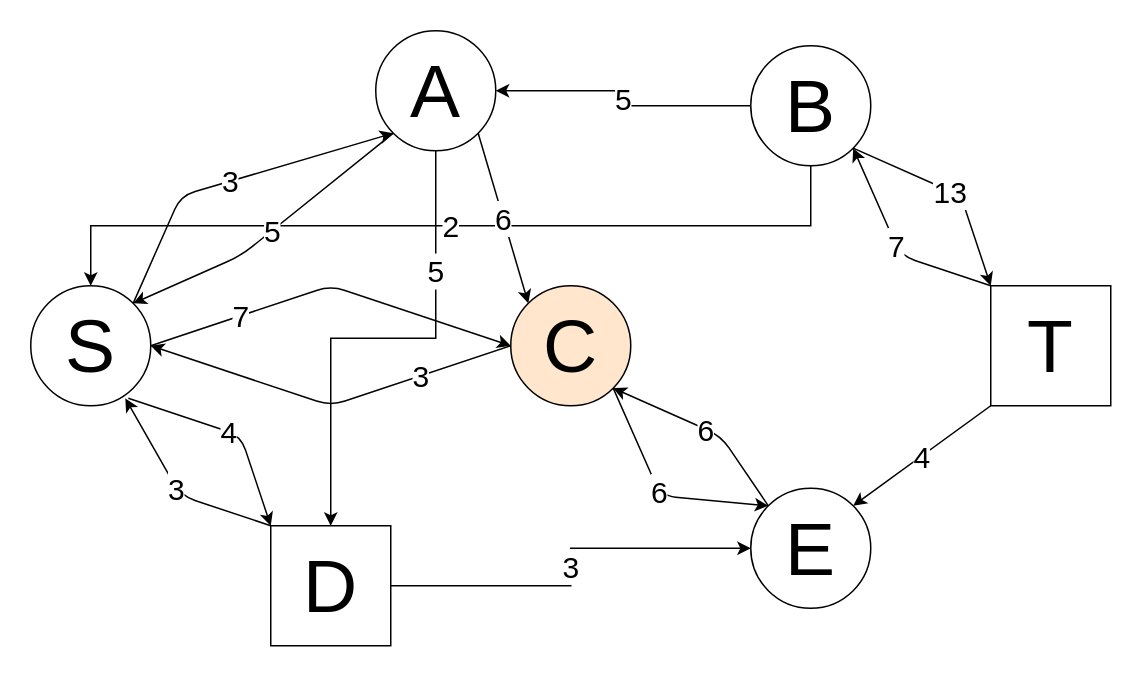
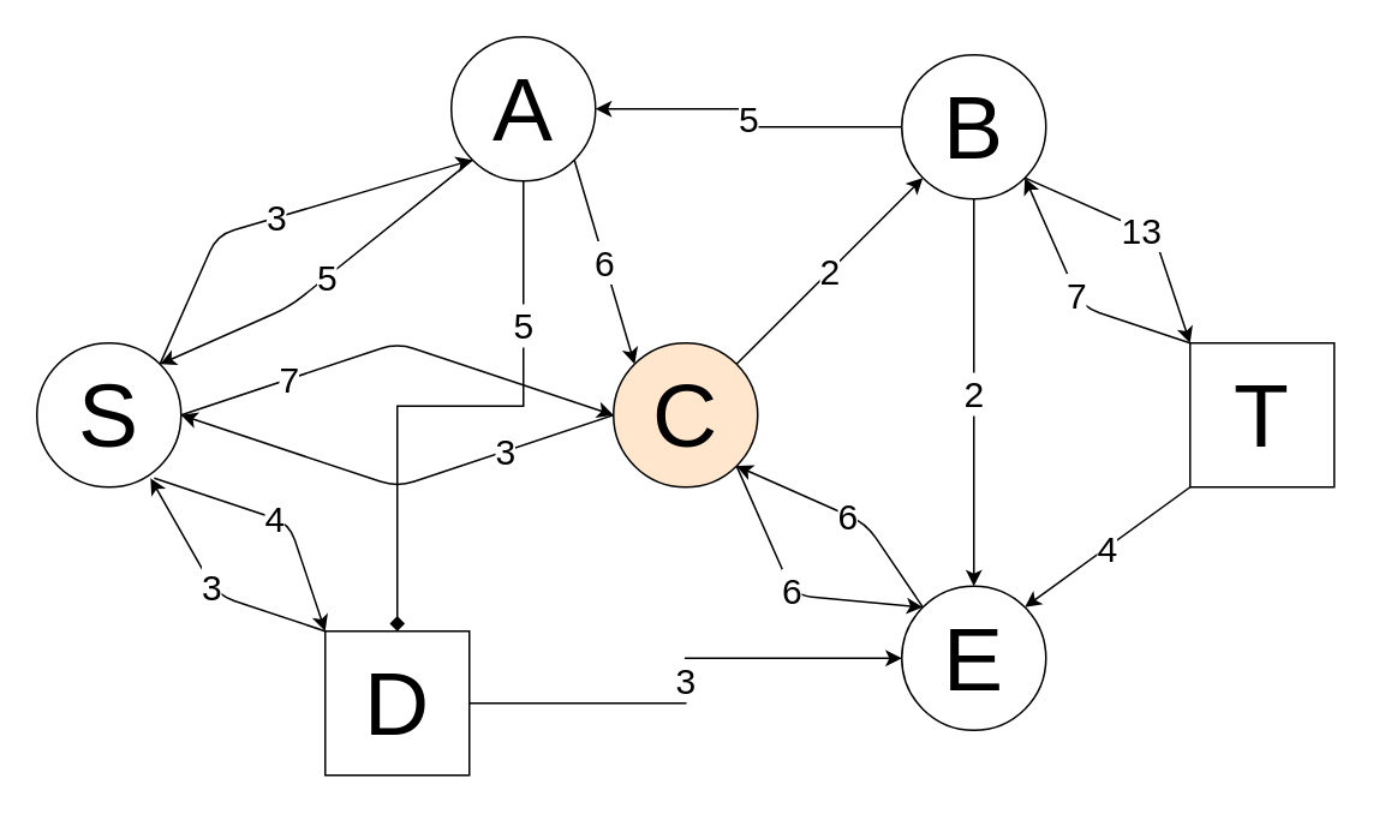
- <mxCell id="10" value="&lt;font style=&quot;font-size: 20px&quot;&gt;2&lt;/font&gt;" style="edgeStyle=orthogonalEdgeStyle;rounded=0;orthogonalLoop=1;jettySize=auto;html=1;exitX=0.5;exitY=1;exitDx=0;exitDy=0;" parent="1" source="8" target="2" edge="1"><mxGeometry relative="1" as="geometry"><mxPoint x="490" y="260" as="sourcePoint" /></mxGeometry></mxCell>
+ <mxCell id="10" value="&lt;font style=&quot;font-size: 20px&quot;&gt;2&lt;/font&gt;" style="edgeStyle=orthogonalEdgeStyle;rounded=0;orthogonalLoop=1;jettySize=auto;html=1;entryX=0.5;entryY=0;entryDx=0;entryDy=0;exitX=0.5;exitY=1;exitDx=0;exitDy=0;" parent="1" source="8" target="11" edge="1"><mxGeometry relative="1" as="geometry"><mxPoint x="490" y="260" as="sourcePoint" /></mxGeometry></mxCell>
+ <mxCell id="18" value="&lt;font style=&quot;font-size: 20px&quot;&gt;2&lt;/font&gt;" style="endArrow=classic;html=1;exitX=1;exitY=0;exitDx=0;exitDy=0;entryX=0;entryY=1;entryDx=0;entryDy=0;" parent="1" source="12" target="8" edge="1"><mxGeometry width="50" height="50" relative="1" as="geometry"><mxPoint x="430" y="150" as="sourcePoint" /><mxPoint x="480" y="100" as="targetPoint" /></mxGeometry></mxCell>
- <mxCell id="4" value="&lt;font style=&quot;font-size: 20px&quot;&gt;5&lt;/font&gt;" style="edgeStyle=orthogonalEdgeStyle;rounded=0;orthogonalLoop=1;jettySize=auto;html=1;entryX=0.5;entryY=0;entryDx=0;entryDy=0;" parent="1" source="5" target="7" edge="1"><mxGeometry x="-0.5" relative="1" as="geometry"><mxPoint as="offset" /></mxGeometry></mxCell>
+ <mxCell id="4" value="&lt;font style=&quot;font-size: 20px&quot;&gt;5&lt;/font&gt;" style="edgeStyle=orthogonalEdgeStyle;rounded=0;orthogonalLoop=1;jettySize=auto;html=1;entryX=0.5;entryY=0;entryDx=0;entryDy=0;endArrow=diamond;" parent="1" source="5" target="7" edge="1"><mxGeometry x="-0.5" relative="1" as="geometry"><mxPoint as="offset" /></mxGeometry></mxCell>
